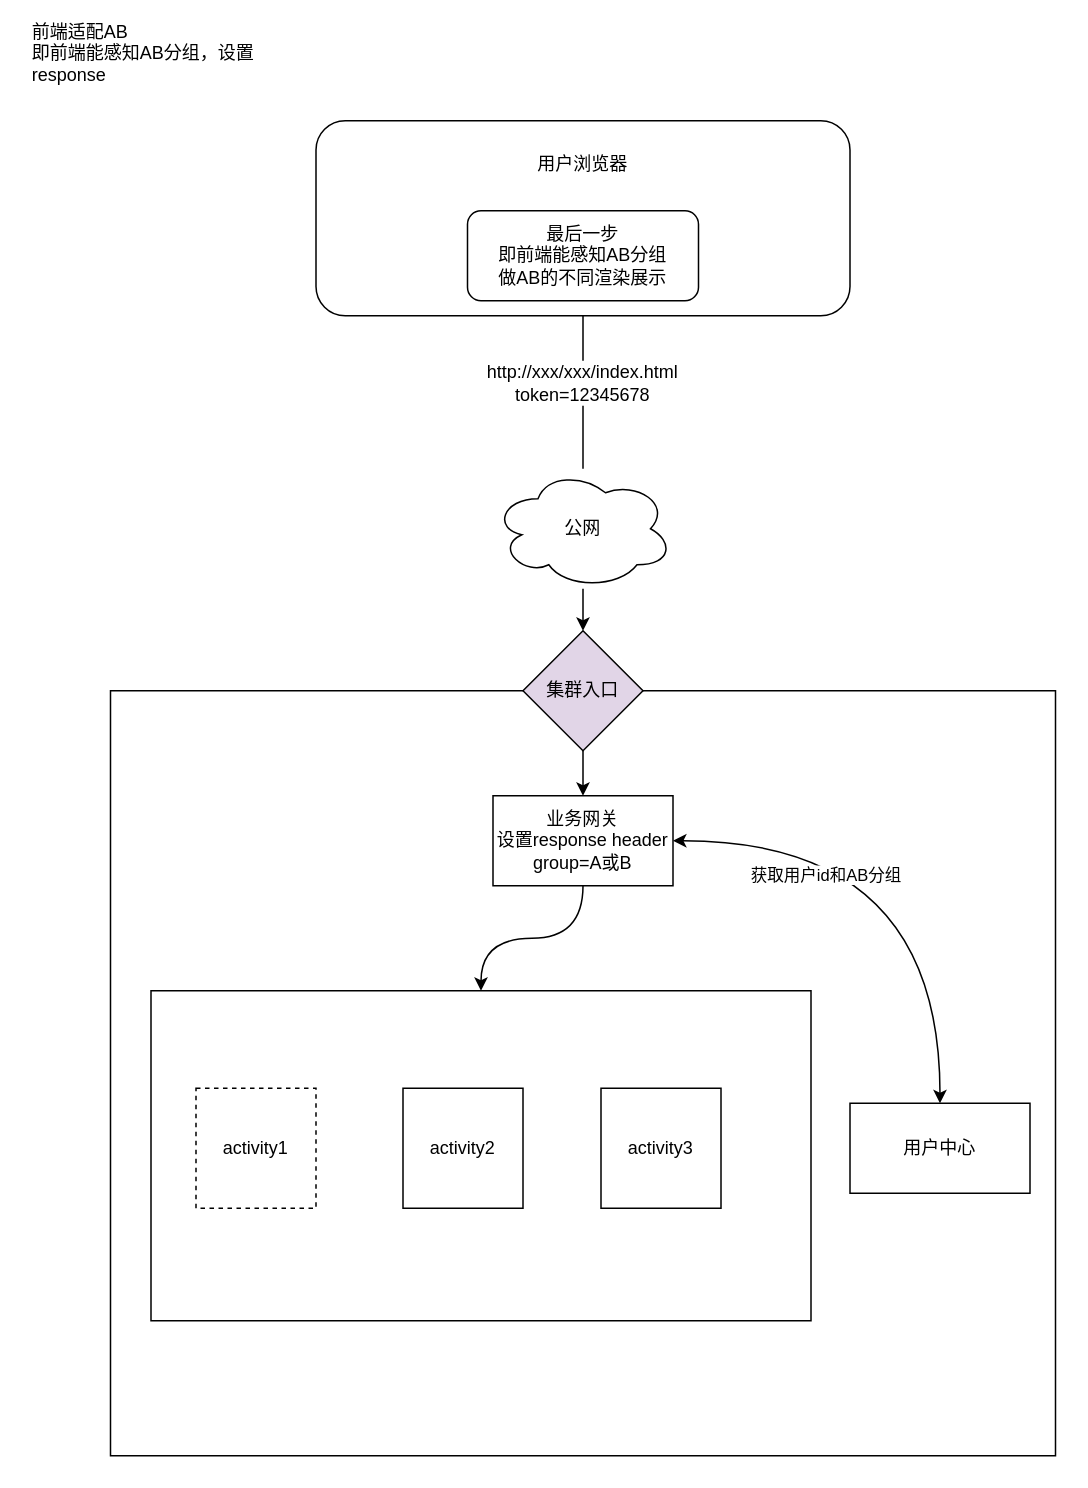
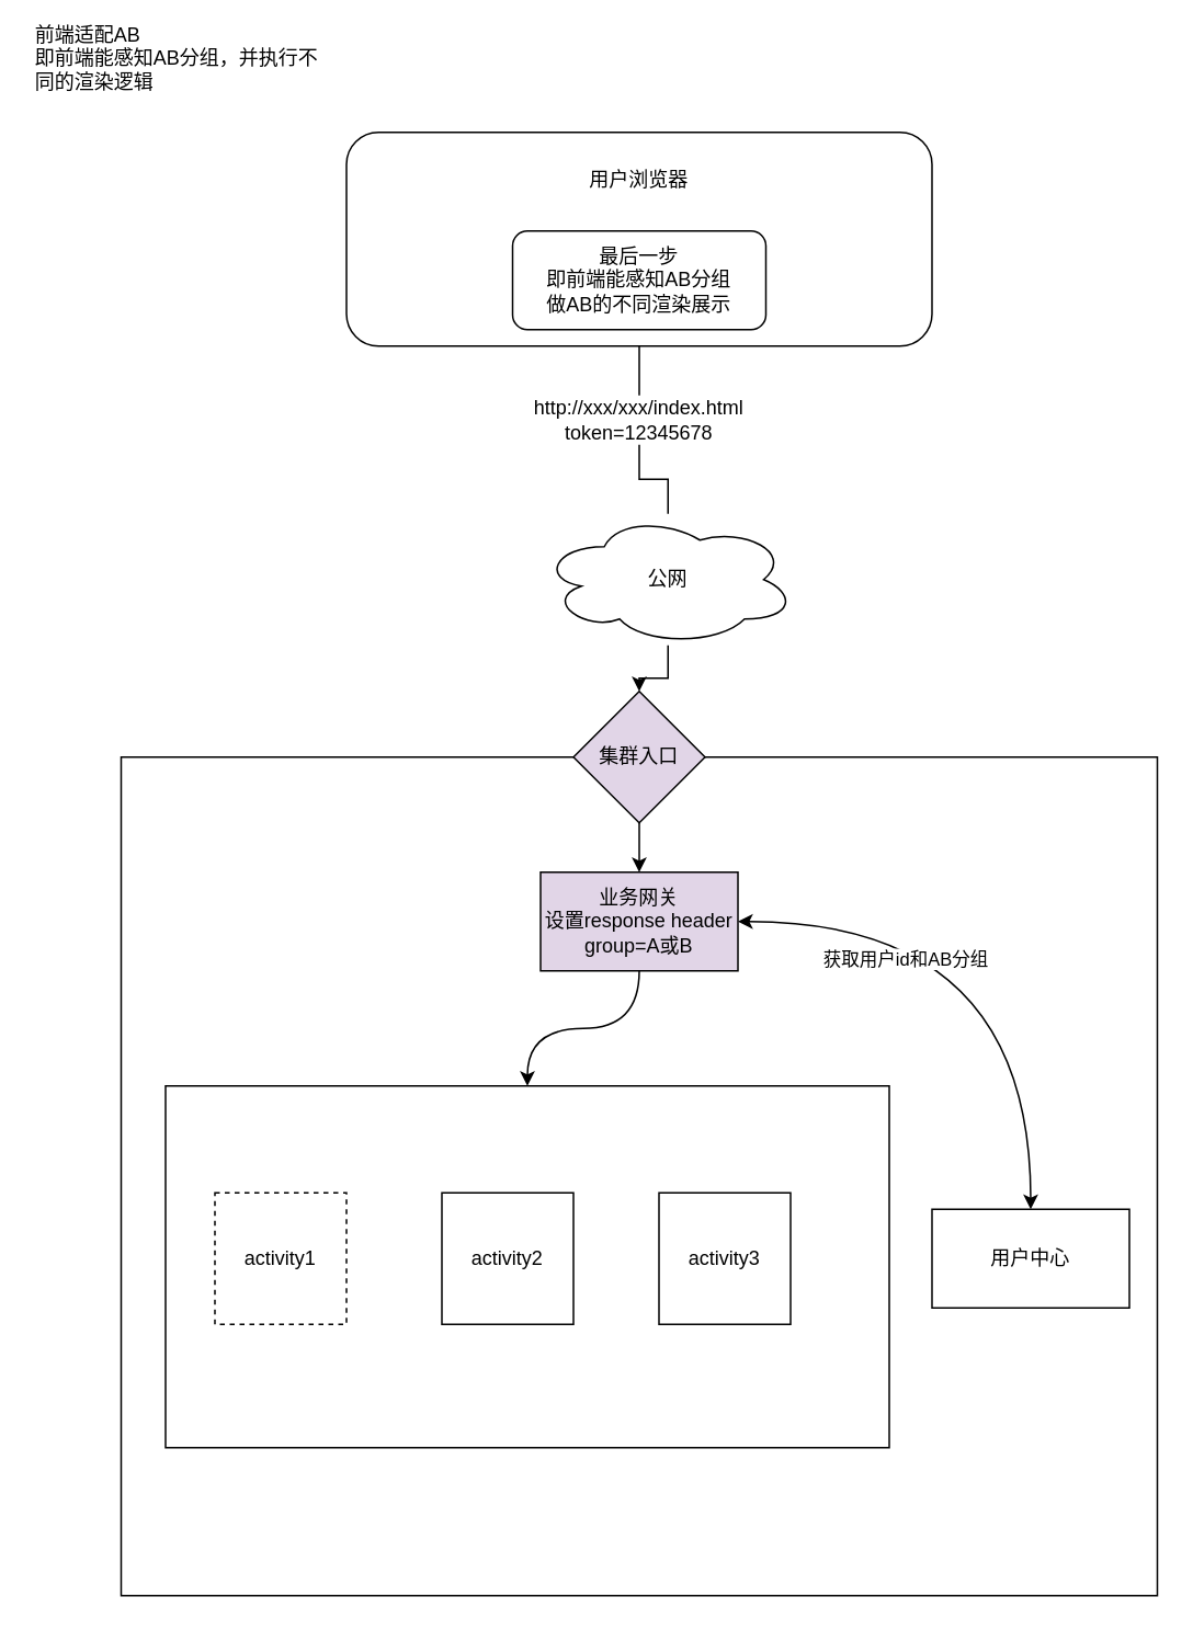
- <mxCell id="4" value="&lt;div style=&quot;text-align: left;&quot;&gt;&lt;span style=&quot;background-color: initial;&quot;&gt;前端适配AB&lt;/span&gt;&lt;/div&gt;&lt;div style=&quot;text-align: left;&quot;&gt;&lt;span style=&quot;background-color: initial;&quot;&gt;即前端能感知AB分组，设置response&lt;/span&gt;&lt;/div&gt;" style="text;html=1;strokeColor=none;fillColor=none;align=center;verticalAlign=middle;whiteSpace=wrap;rounded=0;" parent="1" vertex="1"><mxGeometry x="20" y="20" width="180" height="30" as="geometry" /></mxCell>
+ <mxCell id="4" value="&lt;div style=&quot;text-align: left;&quot;&gt;&lt;span style=&quot;background-color: initial;&quot;&gt;前端适配AB&lt;/span&gt;&lt;/div&gt;&lt;div style=&quot;text-align: left;&quot;&gt;&lt;span style=&quot;background-color: initial;&quot;&gt;即前端能感知AB分组，并执行不同的渲染逻辑&lt;/span&gt;&lt;/div&gt;" style="text;html=1;strokeColor=none;fillColor=none;align=center;verticalAlign=middle;whiteSpace=wrap;rounded=0;" parent="1" vertex="1"><mxGeometry x="20" y="20" width="180" height="30" as="geometry" /></mxCell>
- <mxCell id="7" value="公网" style="ellipse;shape=cloud;whiteSpace=wrap;html=1;" parent="1" vertex="1"><mxGeometry x="328" y="312" width="120" height="80" as="geometry" /></mxCell>
+ <mxCell id="7" value="公网" style="ellipse;shape=cloud;whiteSpace=wrap;html=1;" parent="1" vertex="1"><mxGeometry x="328" y="312" width="155" height="80" as="geometry" /></mxCell>
- <mxCell id="16" value="业务网关&lt;br&gt;设置response header&lt;br&gt;group=A或B" style="rounded=0;whiteSpace=wrap;html=1;" parent="1" vertex="1"><mxGeometry x="328" y="530" width="120" height="60" as="geometry" /></mxCell>
+ <mxCell id="16" value="业务网关&lt;br&gt;设置response header&lt;br&gt;group=A或B" style="rounded=0;whiteSpace=wrap;html=1;fillColor=#e1d5e7;" parent="1" vertex="1"><mxGeometry x="328" y="530" width="120" height="60" as="geometry" /></mxCell>
